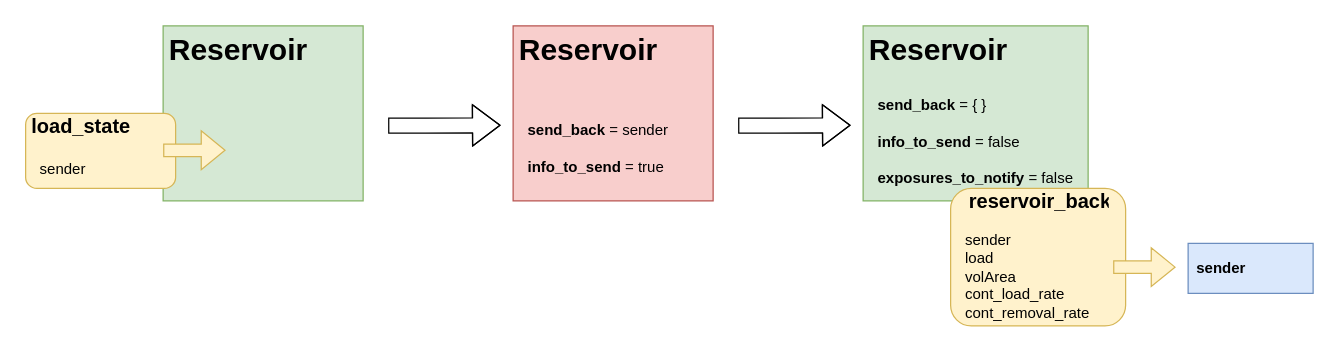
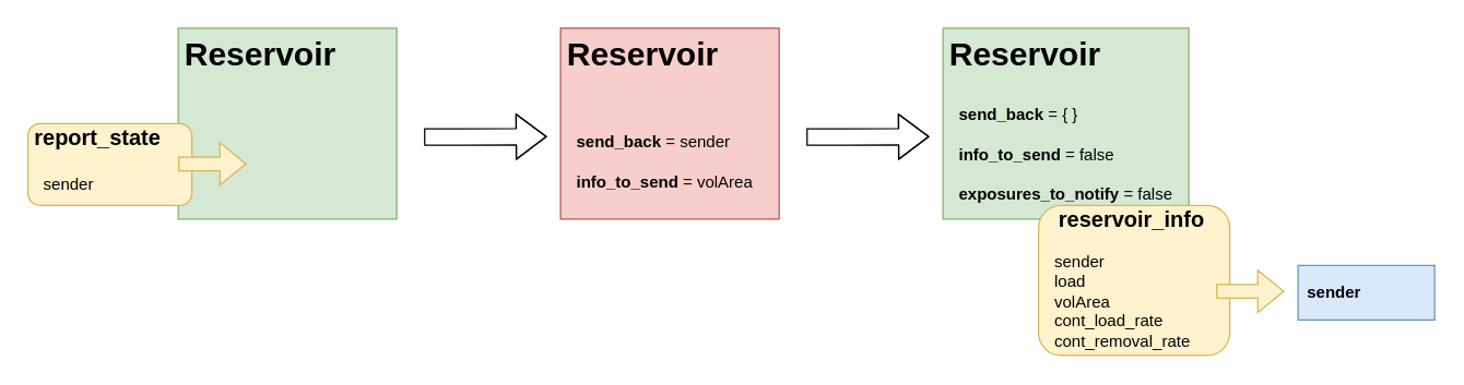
- <mxCell id="7" value="&lt;h1 style=&quot;font-size: 16px&quot;&gt;load_state&lt;/h1&gt;" style="text;html=1;strokeColor=none;fillColor=none;spacing=5;spacingTop=-20;whiteSpace=wrap;overflow=hidden;rounded=0;" parent="1" vertex="1"><mxGeometry x="20" y="90" width="100" height="20" as="geometry" /></mxCell>
+ <mxCell id="7" value="&lt;h1 style=&quot;font-size: 16px&quot;&gt;report_state&lt;/h1&gt;" style="text;html=1;strokeColor=none;fillColor=none;spacing=5;spacingTop=-20;whiteSpace=wrap;overflow=hidden;rounded=0;" parent="1" vertex="1"><mxGeometry x="20" y="90" width="100" height="20" as="geometry" /></mxCell>
- <mxCell id="9" value="&lt;b&gt;send_back&lt;/b&gt; = sender&lt;br&gt;&lt;br&gt;&lt;b&gt;info_to_send&lt;/b&gt; = true" style="text;html=1;strokeColor=none;fillColor=none;align=left;verticalAlign=top;whiteSpace=wrap;rounded=0;" parent="1" vertex="1"><mxGeometry x="420" y="90" width="160" height="60" as="geometry" /></mxCell>
+ <mxCell id="9" value="&lt;b&gt;send_back&lt;/b&gt; = sender&lt;br&gt;&lt;br&gt;&lt;b&gt;info_to_send&lt;/b&gt; = volArea" style="text;html=1;strokeColor=none;fillColor=none;align=left;verticalAlign=top;whiteSpace=wrap;rounded=0;" parent="1" vertex="1"><mxGeometry x="420" y="90" width="160" height="60" as="geometry" /></mxCell>
- <mxCell id="18" value="&lt;h1 style=&quot;font-size: 16px&quot;&gt;reservoir_back&lt;/h1&gt;" style="text;html=1;strokeColor=none;fillColor=none;spacing=5;spacingTop=-20;whiteSpace=wrap;overflow=hidden;rounded=0;" parent="1" vertex="1"><mxGeometry x="770" y="150" width="120" height="20" as="geometry" /></mxCell>
+ <mxCell id="18" value="&lt;h1 style=&quot;font-size: 16px&quot;&gt;reservoir_info&lt;/h1&gt;" style="text;html=1;strokeColor=none;fillColor=none;spacing=5;spacingTop=-20;whiteSpace=wrap;overflow=hidden;rounded=0;" parent="1" vertex="1"><mxGeometry x="770" y="150" width="120" height="20" as="geometry" /></mxCell>
